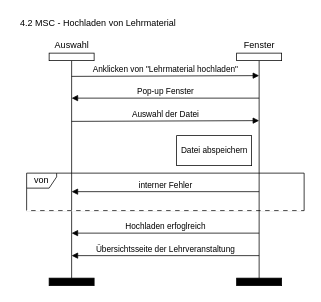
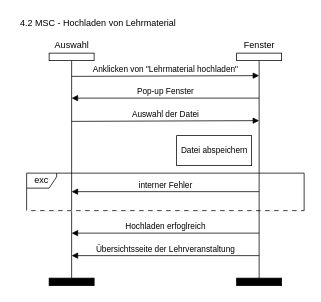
- <mxCell id="14" value="von" style="shape=umlFrame;whiteSpace=wrap;html=1;rounded=0;strokeWidth=1;fillColor=none;width=40;height=20;shadow=0;" parent="1" vertex="1"><mxGeometry x="35" y="230" width="370" height="50" as="geometry" /></mxCell>
+ <mxCell id="14" value="exc" style="shape=umlFrame;whiteSpace=wrap;html=1;rounded=0;strokeWidth=1;fillColor=none;width=40;height=20;shadow=0;" parent="1" vertex="1"><mxGeometry x="35" y="230" width="370" height="50" as="geometry" /></mxCell>
